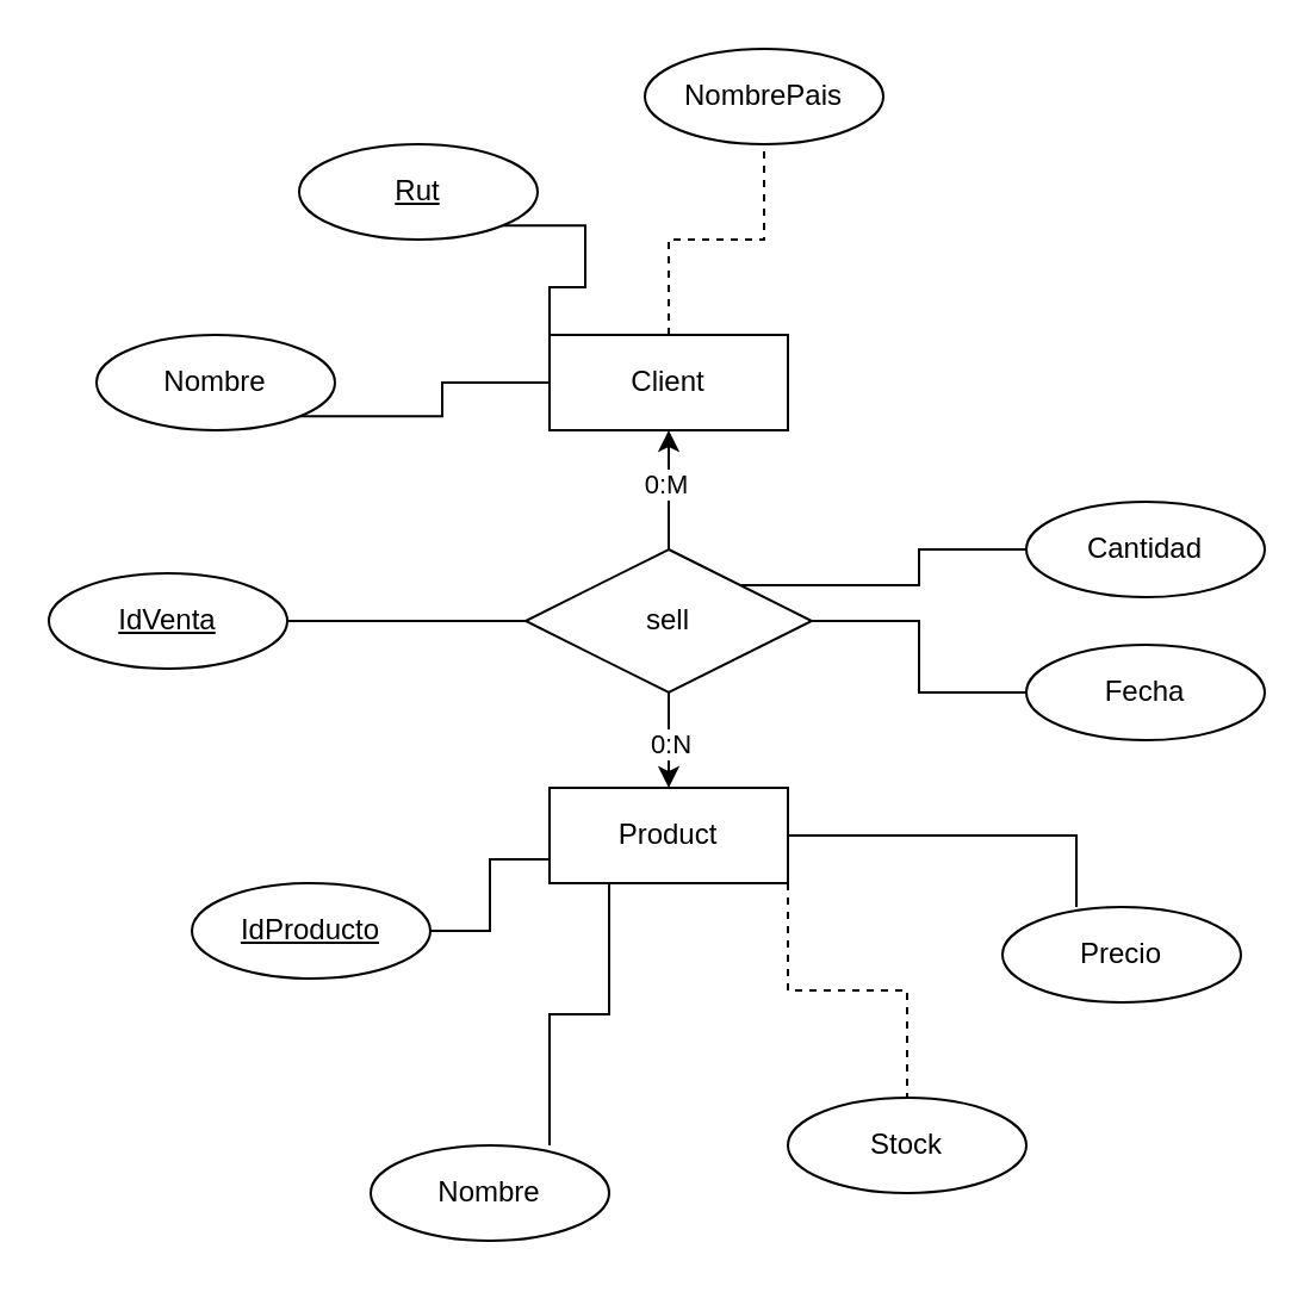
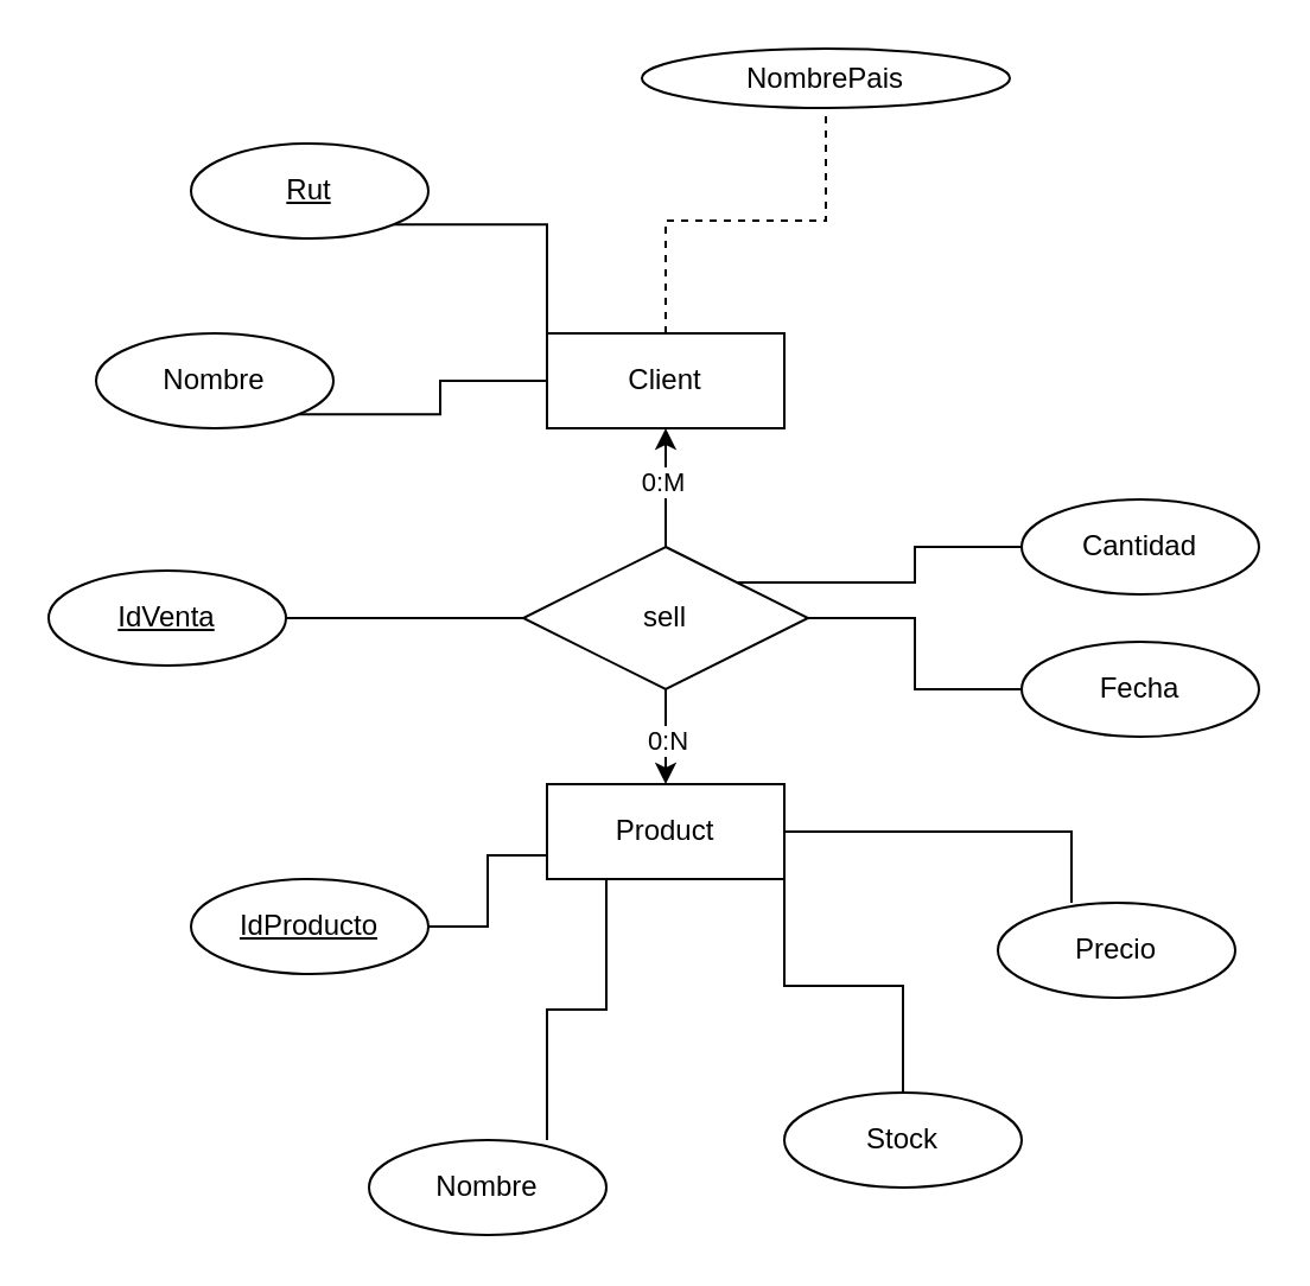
- <mxCell id="14" value="N&lt;span style=&quot;background-color: initial;&quot;&gt;ombrePais&lt;/span&gt;" style="ellipse;whiteSpace=wrap;html=1;align=center;" vertex="1" parent="1"><mxGeometry x="270" y="20" width="100" height="40" as="geometry" /></mxCell>
+ <mxCell id="14" value="N&lt;span style=&quot;background-color: initial;&quot;&gt;ombrePais&lt;/span&gt;" style="ellipse;whiteSpace=wrap;html=1;align=center;" vertex="1" parent="1"><mxGeometry x="270" y="20" width="155" height="25" as="geometry" /></mxCell>
- <mxCell id="16" value="Rut" style="ellipse;whiteSpace=wrap;html=1;align=center;fontStyle=4" vertex="1" parent="1"><mxGeometry x="125" y="60" width="100" height="40" as="geometry" /></mxCell>
+ <mxCell id="16" value="Rut" style="ellipse;whiteSpace=wrap;html=1;align=center;fontStyle=4" vertex="1" parent="1"><mxGeometry x="80" y="60" width="100" height="40" as="geometry" /></mxCell>
- <mxCell id="8" style="edgeStyle=orthogonalEdgeStyle;rounded=0;orthogonalLoop=1;jettySize=auto;html=1;exitX=1;exitY=1;exitDx=0;exitDy=0;entryX=0.5;entryY=0;entryDx=0;entryDy=0;endArrow=none;endFill=0;dashed=1;" edge="1" parent="1" source="9" target="23"><mxGeometry relative="1" as="geometry" /></mxCell>
+ <mxCell id="8" style="edgeStyle=orthogonalEdgeStyle;rounded=0;orthogonalLoop=1;jettySize=auto;html=1;exitX=1;exitY=1;exitDx=0;exitDy=0;entryX=0.5;entryY=0;entryDx=0;entryDy=0;endArrow=none;endFill=0;" edge="1" parent="1" source="9" target="23"><mxGeometry relative="1" as="geometry" /></mxCell>
